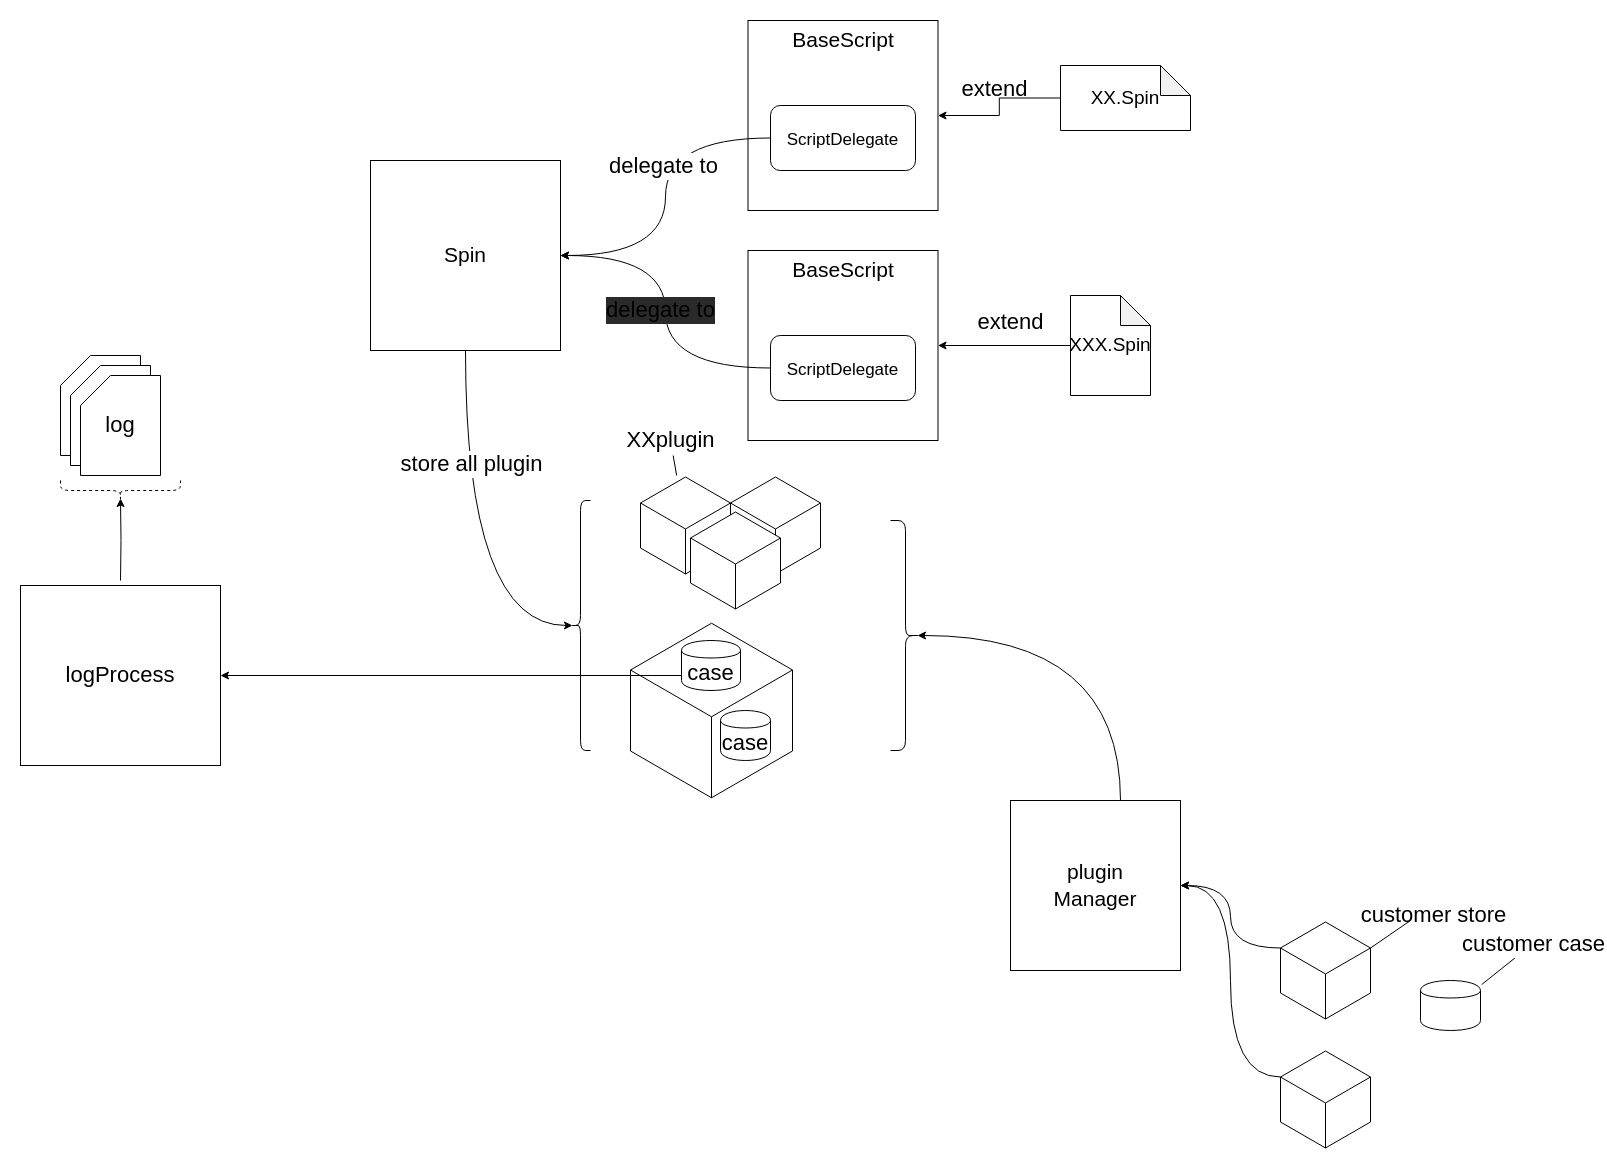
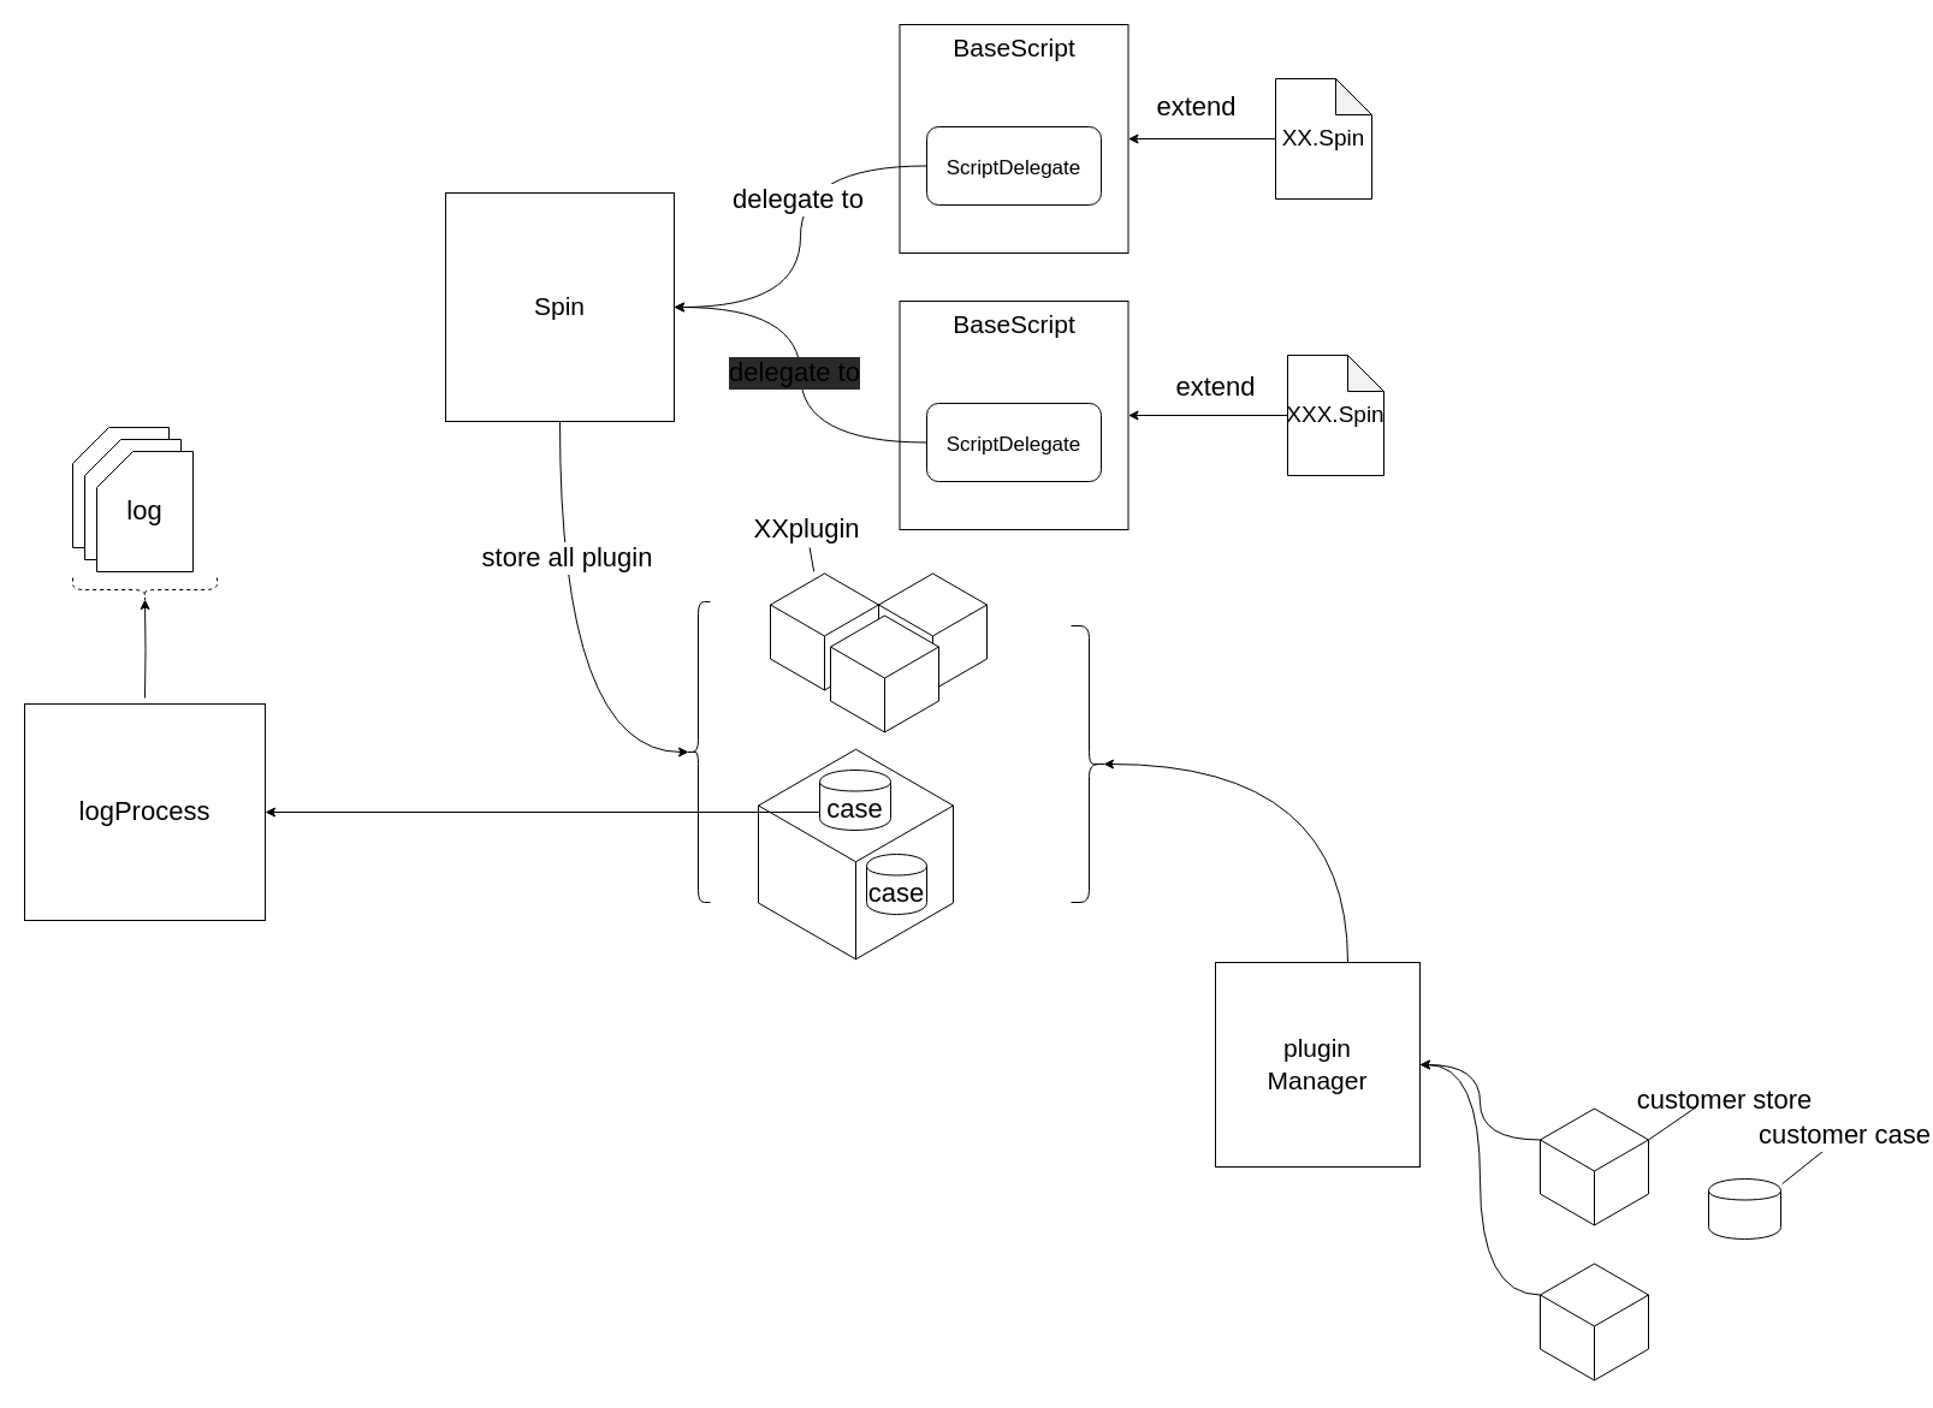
- <mxCell id="3" value="&lt;font style=&quot;font-size: 19px&quot;&gt;XX.&lt;font style=&quot;font-size: 19px&quot;&gt;Spin&lt;/font&gt;&lt;/font&gt;" style="shape=note;whiteSpace=wrap;html=1;backgroundOutline=1;darkOpacity=0.05;gradientColor=none;" vertex="1" parent="1"><mxGeometry x="1060" y="65" width="130" height="65" as="geometry" /></mxCell>
+ <mxCell id="3" value="&lt;font style=&quot;font-size: 19px&quot;&gt;XX.&lt;font style=&quot;font-size: 19px&quot;&gt;Spin&lt;/font&gt;&lt;/font&gt;" style="shape=note;whiteSpace=wrap;html=1;backgroundOutline=1;darkOpacity=0.05;gradientColor=none;" vertex="1" parent="1"><mxGeometry x="1060" y="65" width="80" height="100" as="geometry" /></mxCell>
